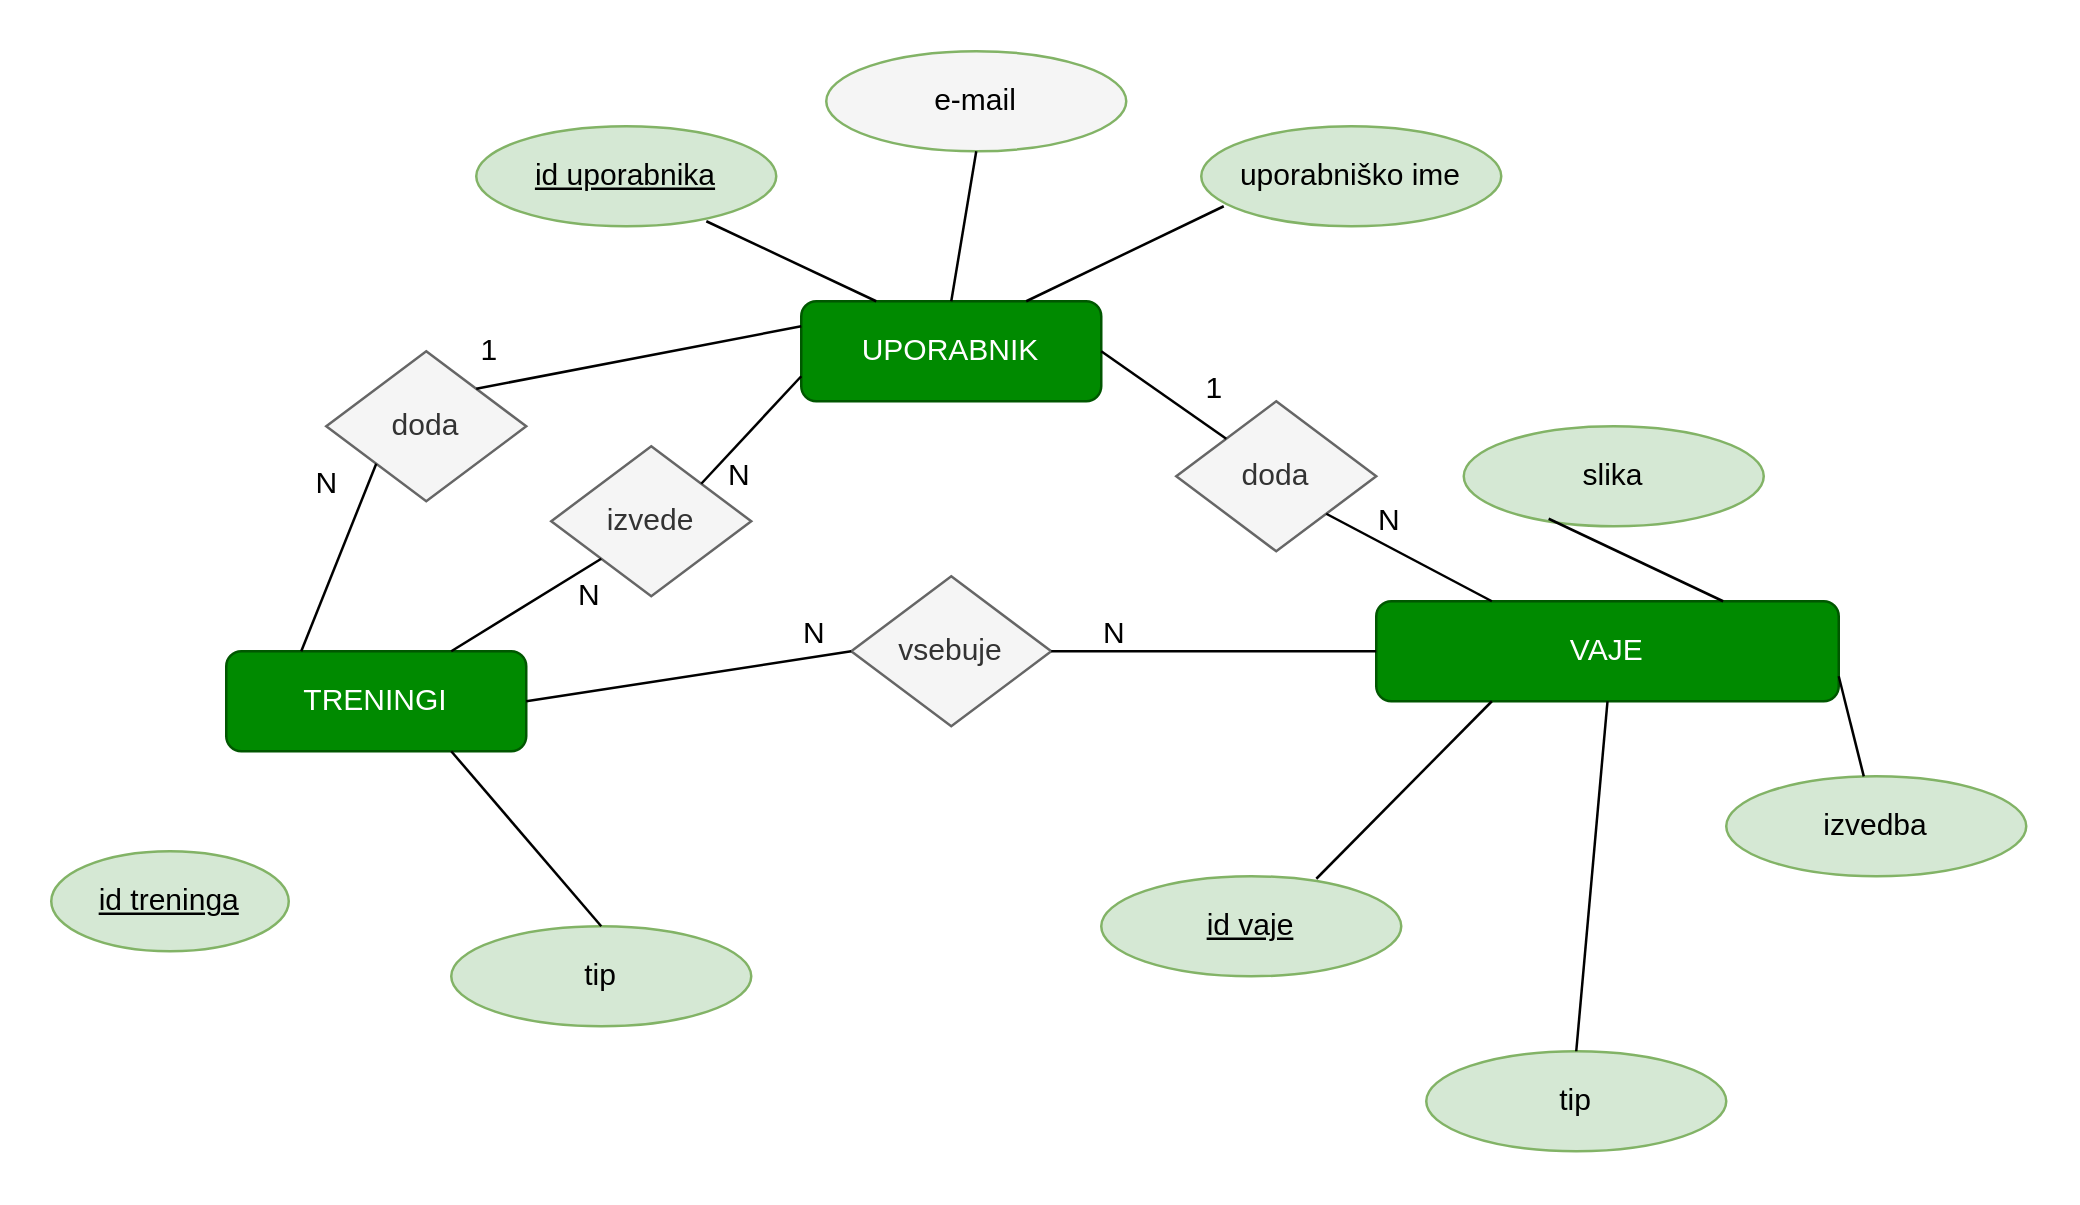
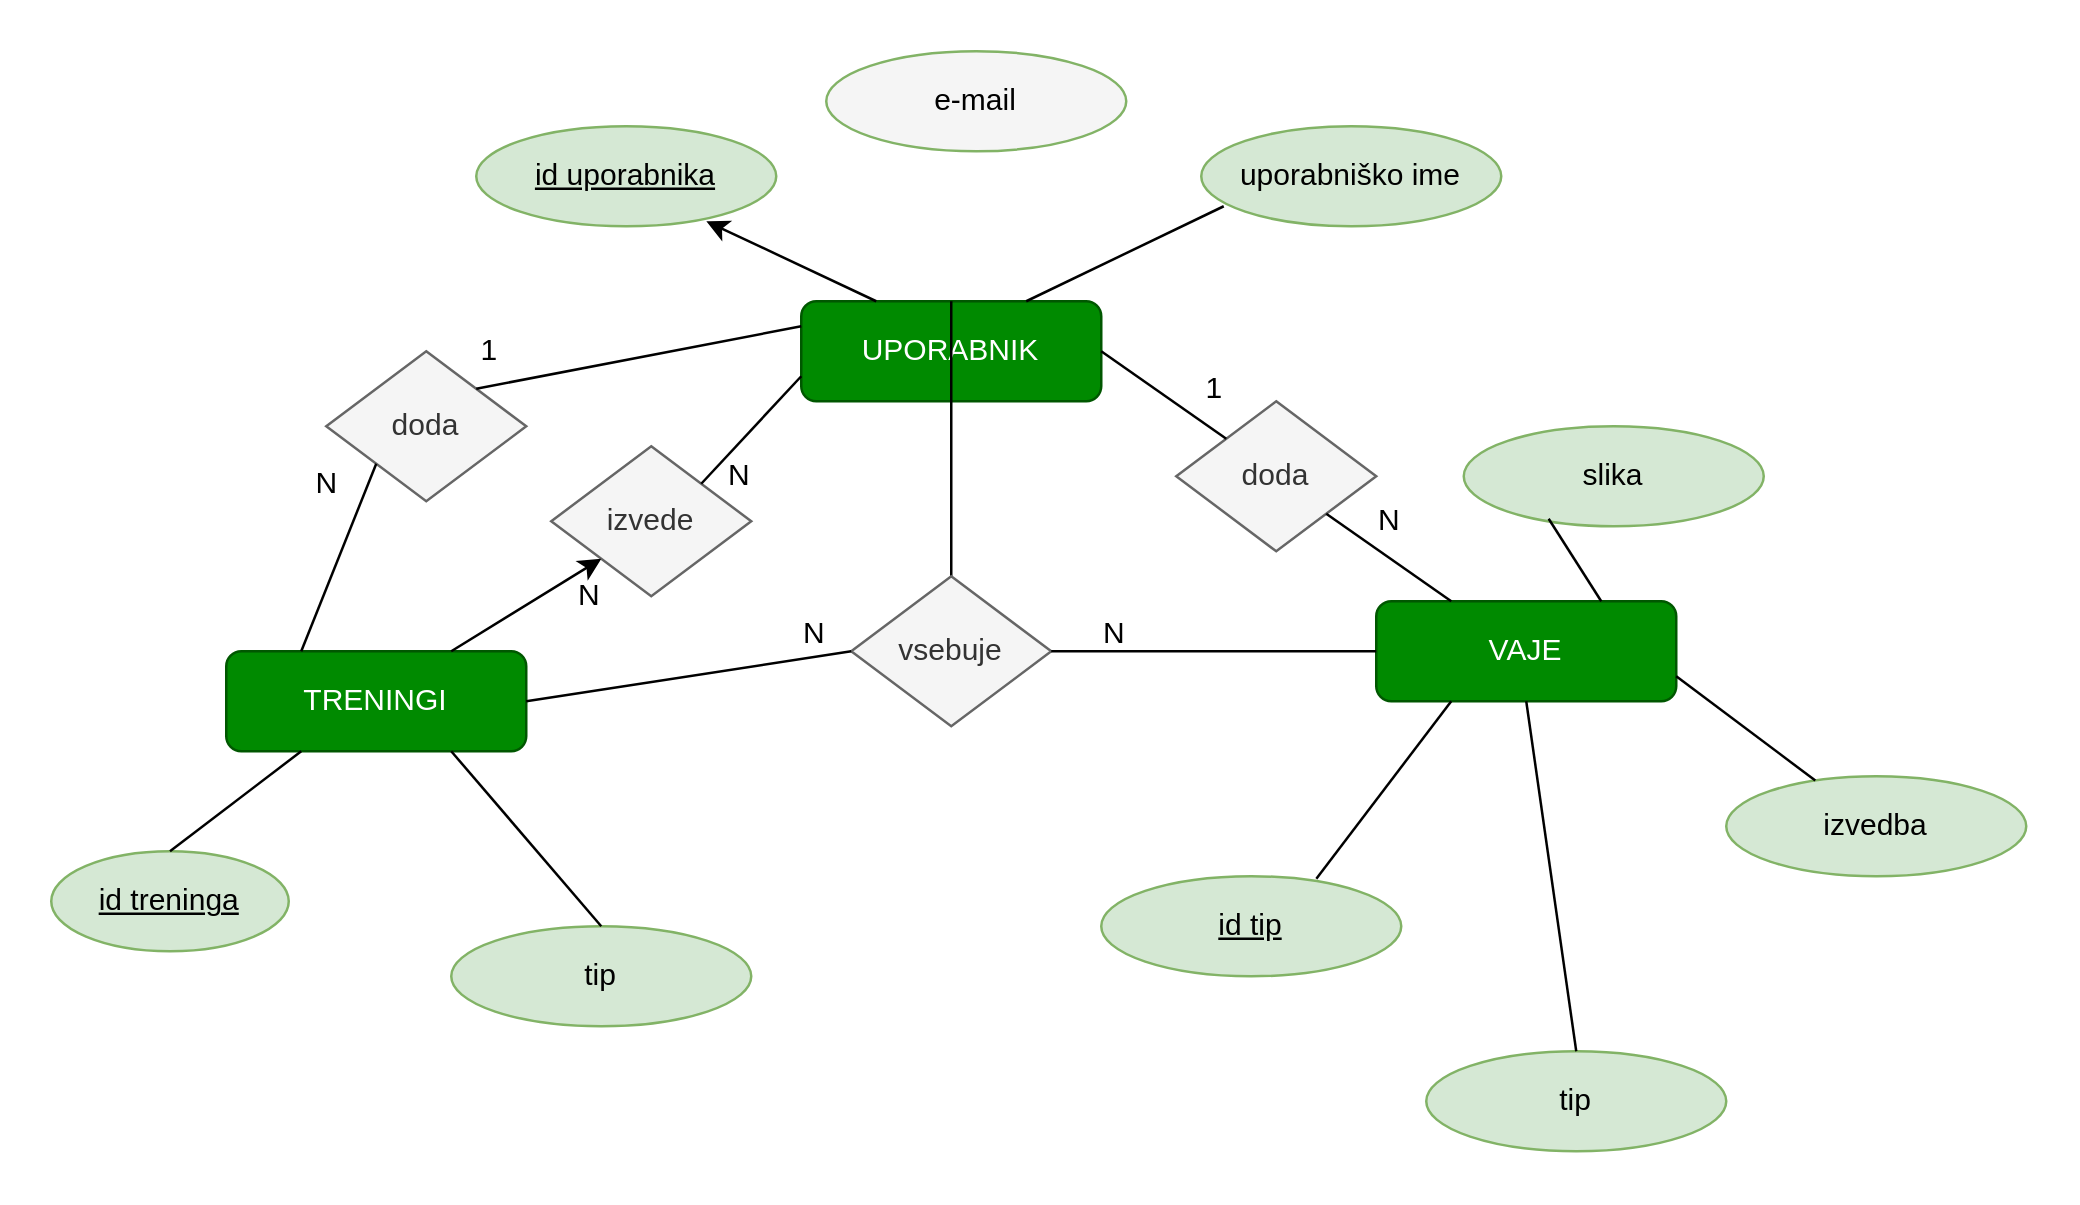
- <mxCell id="9" value="" style="endArrow=none;html=1;rounded=0;entryX=0.767;entryY=0.95;entryDx=0;entryDy=0;entryPerimeter=0;exitX=0.25;exitY=0;exitDx=0;exitDy=0;" edge="1" parent="1" source="2" target="3"><mxGeometry width="50" height="50" relative="1" as="geometry"><mxPoint x="390" y="240" as="sourcePoint" /><mxPoint x="440" y="190" as="targetPoint" /></mxGeometry></mxCell>
+ <mxCell id="9" value="" style="endArrow=classic;html=1;rounded=0;entryX=0.767;entryY=0.95;entryDx=0;entryDy=0;entryPerimeter=0;exitX=0.25;exitY=0;exitDx=0;exitDy=0;" edge="1" parent="1" source="2" target="3"><mxGeometry width="50" height="50" relative="1" as="geometry"><mxPoint x="390" y="240" as="sourcePoint" /><mxPoint x="440" y="190" as="targetPoint" /></mxGeometry></mxCell>
- <mxCell id="8" value="" style="endArrow=none;html=1;rounded=0;entryX=0.5;entryY=1;entryDx=0;entryDy=0;exitX=0.5;exitY=0;exitDx=0;exitDy=0;" edge="1" parent="1" source="2" target="6"><mxGeometry width="50" height="50" relative="1" as="geometry"><mxPoint x="390" y="240" as="sourcePoint" /><mxPoint x="440" y="190" as="targetPoint" /></mxGeometry></mxCell>
+ <mxCell id="8" value="" style="endArrow=none;html=1;rounded=0;exitX=0.5;exitY=0;exitDx=0;exitDy=0;" edge="1" parent="1" source="2" target="19"><mxGeometry width="50" height="50" relative="1" as="geometry"><mxPoint x="390" y="240" as="sourcePoint" /><mxPoint x="440" y="190" as="targetPoint" /></mxGeometry></mxCell>
- <mxCell id="25" value="" style="endArrow=none;html=1;rounded=0;entryX=0;entryY=1;entryDx=0;entryDy=0;exitX=0.75;exitY=0;exitDx=0;exitDy=0;" edge="1" parent="1" source="11" target="22"><mxGeometry width="50" height="50" relative="1" as="geometry"><mxPoint x="390" y="290" as="sourcePoint" /><mxPoint x="440" y="240" as="targetPoint" /></mxGeometry></mxCell>
+ <mxCell id="25" value="" style="endArrow=classic;html=1;rounded=0;entryX=0;entryY=1;entryDx=0;entryDy=0;exitX=0.75;exitY=0;exitDx=0;exitDy=0;" edge="1" parent="1" source="11" target="22"><mxGeometry width="50" height="50" relative="1" as="geometry"><mxPoint x="390" y="290" as="sourcePoint" /><mxPoint x="440" y="240" as="targetPoint" /></mxGeometry></mxCell>
- <mxCell id="10" value="VAJE" style="rounded=1;whiteSpace=wrap;html=1;fillColor=#008a00;fontColor=#ffffff;strokeColor=#005700;" vertex="1" parent="1"><mxGeometry x="550" y="240" width="185" height="40" as="geometry" /></mxCell>
+ <mxCell id="10" value="VAJE" style="rounded=1;whiteSpace=wrap;html=1;fillColor=#008a00;fontColor=#ffffff;strokeColor=#005700;" vertex="1" parent="1"><mxGeometry x="550" y="240" width="120" height="40" as="geometry" /></mxCell>
+ <mxCell id="15" value="" style="endArrow=none;html=1;rounded=0;exitX=0.5;exitY=0;exitDx=0;exitDy=0;entryX=0.25;entryY=1;entryDx=0;entryDy=0;" edge="1" parent="1" source="13" target="11"><mxGeometry width="50" height="50" relative="1" as="geometry"><mxPoint x="390" y="240" as="sourcePoint" /><mxPoint x="440" y="190" as="targetPoint" /></mxGeometry></mxCell>
- <mxCell id="4" value="&lt;u&gt;id vaje&lt;/u&gt;" style="ellipse;whiteSpace=wrap;html=1;fillColor=#d5e8d4;strokeColor=#82b366;" vertex="1" parent="1"><mxGeometry x="440" y="350" width="120" height="40" as="geometry" /></mxCell>
+ <mxCell id="4" value="&lt;u&gt;id tip&lt;/u&gt;" style="ellipse;whiteSpace=wrap;html=1;fillColor=#d5e8d4;strokeColor=#82b366;" vertex="1" parent="1"><mxGeometry x="440" y="350" width="120" height="40" as="geometry" /></mxCell>
